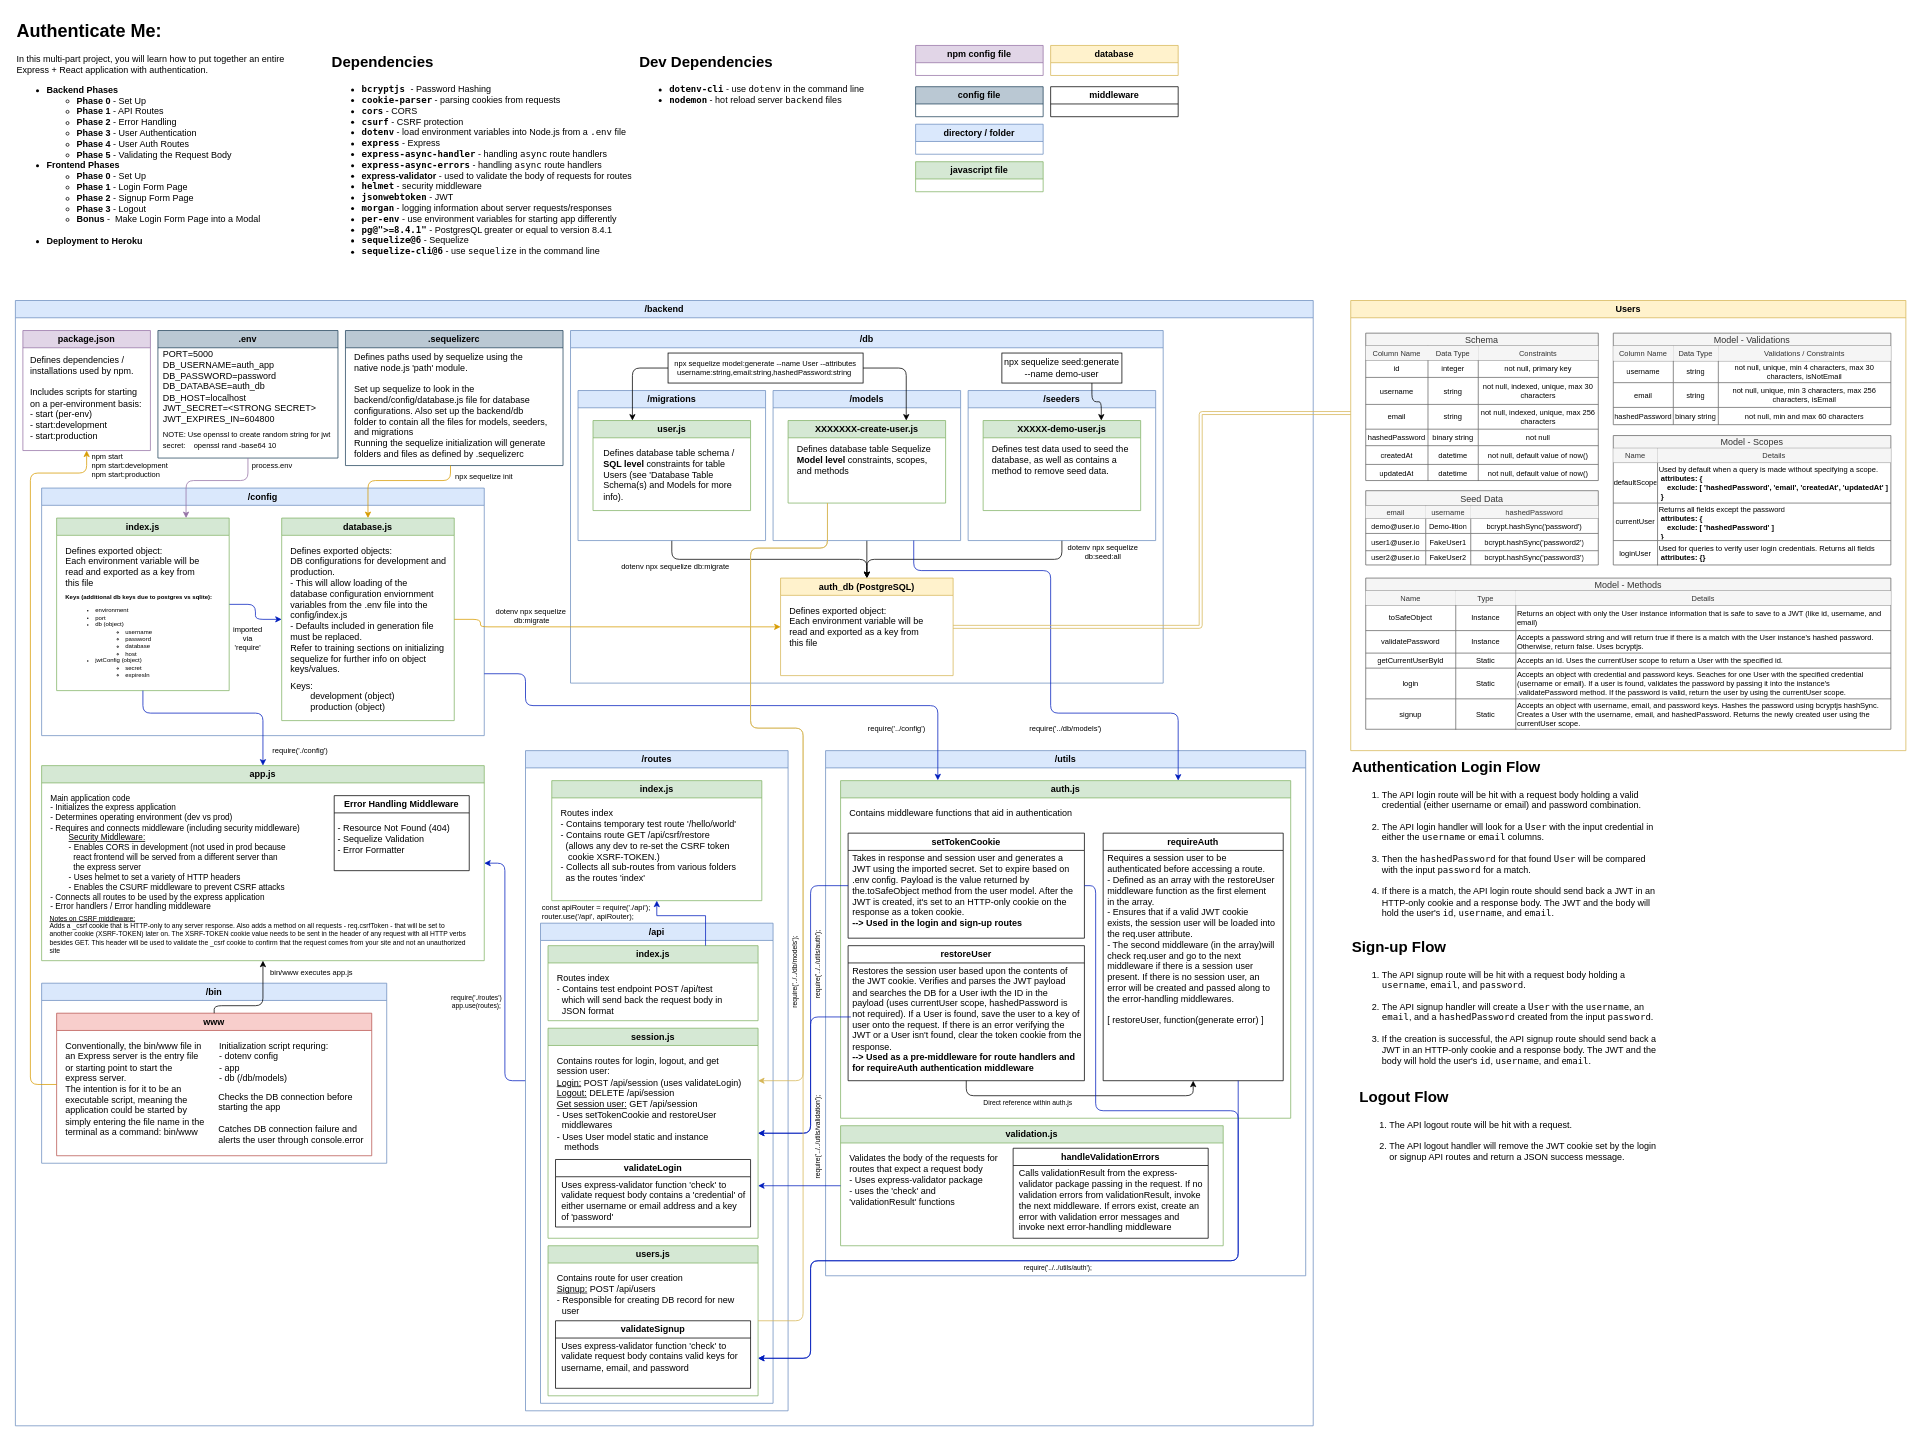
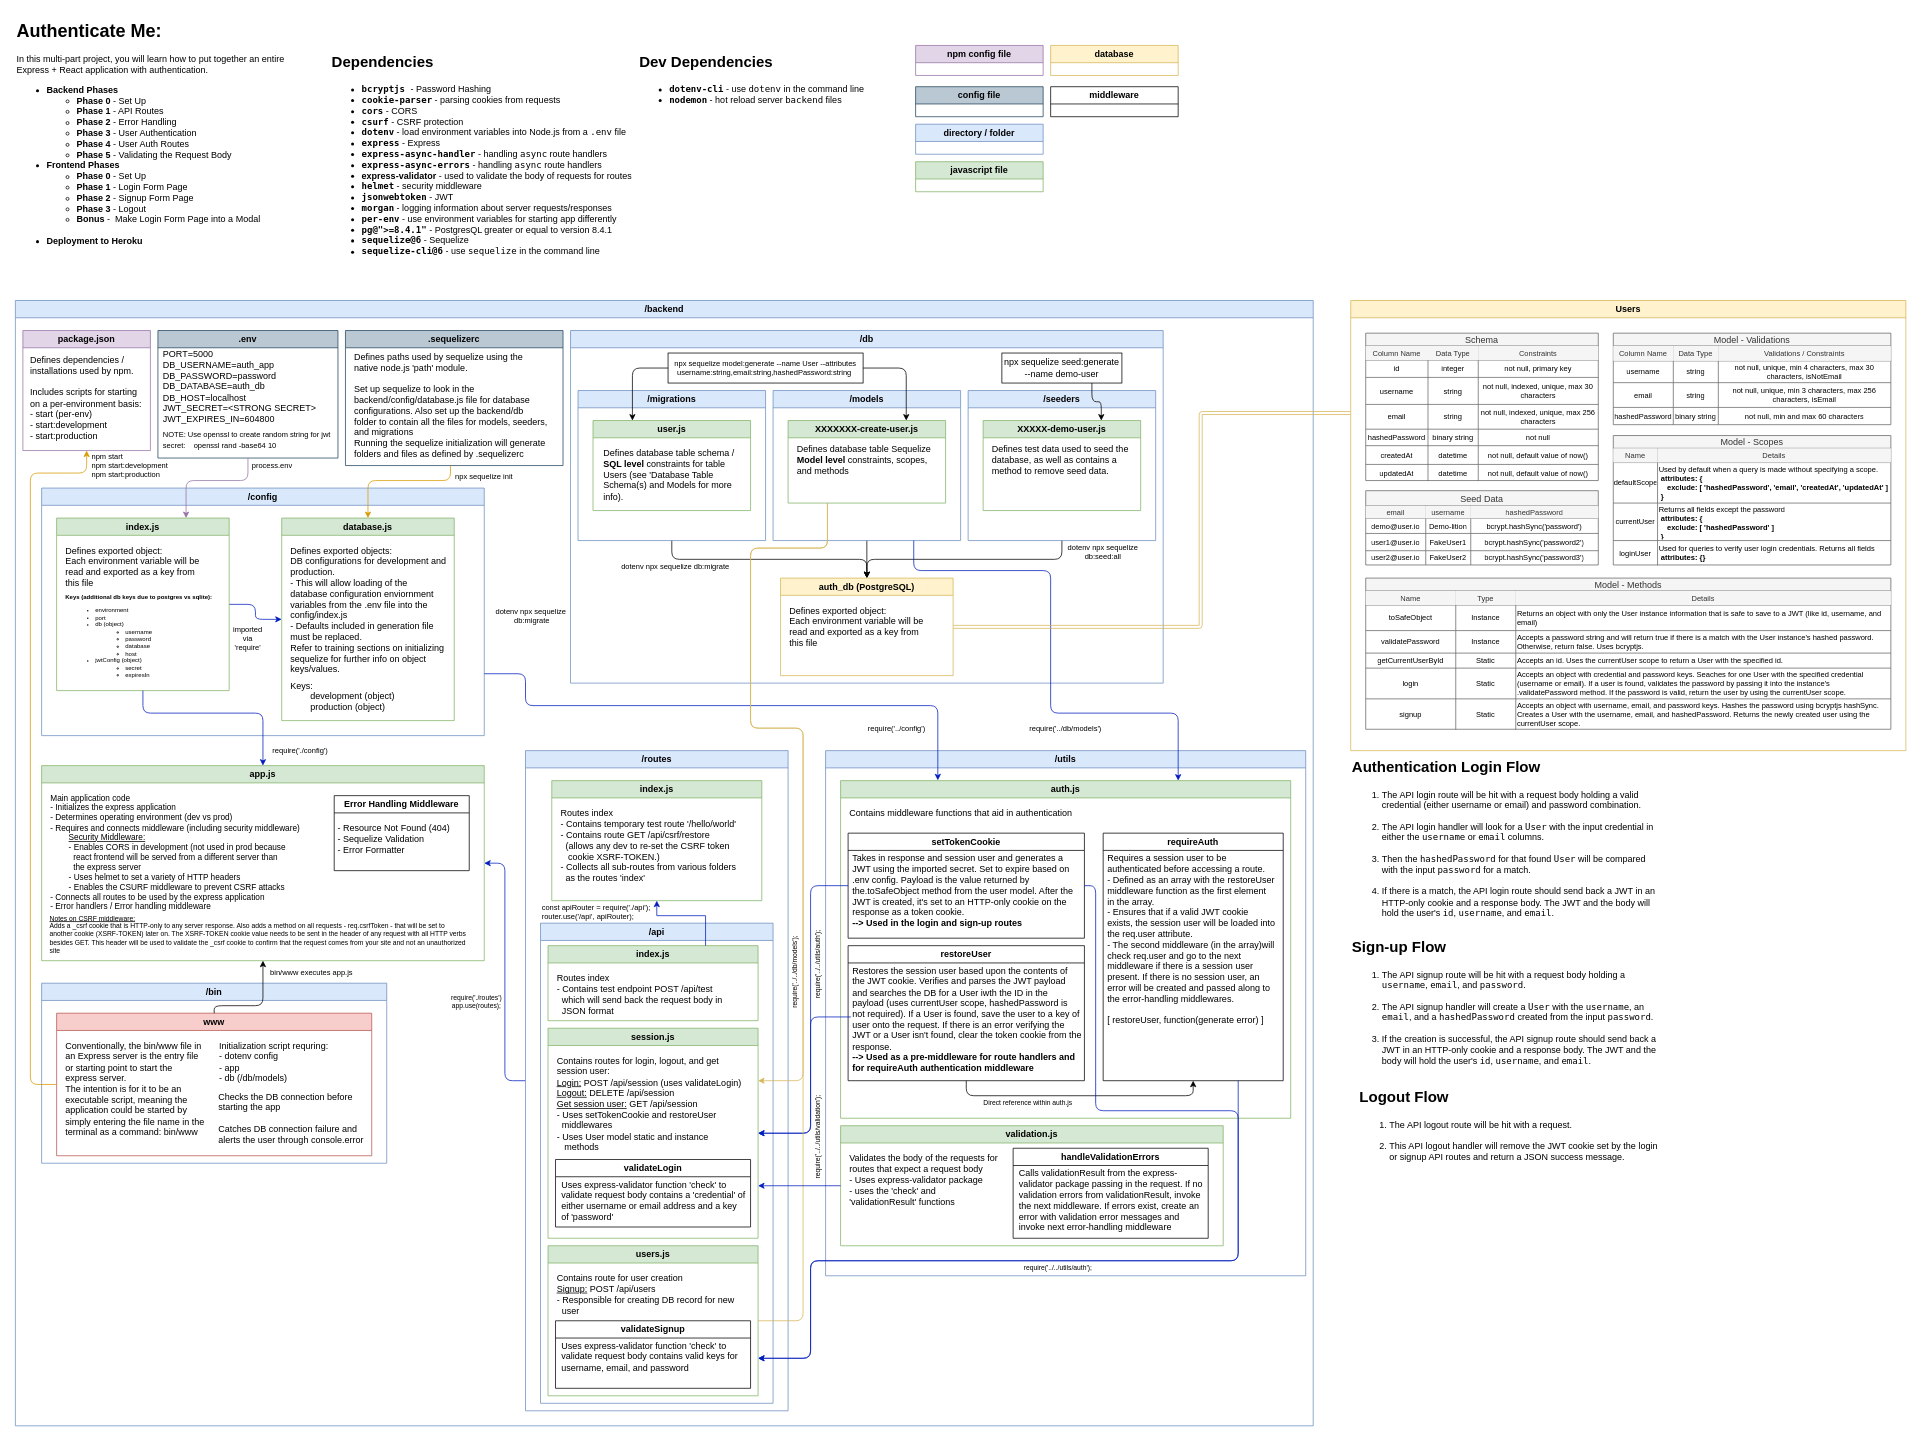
- <mxCell id="44" style="edgeStyle=orthogonalEdgeStyle;rounded=1;orthogonalLoop=1;jettySize=auto;html=1;exitX=1;exitY=0.5;exitDx=0;exitDy=0;entryX=0;entryY=0.5;entryDx=0;entryDy=0;fillColor=#ffe6cc;strokeColor=#d79b00;curved=0;" parent="5" source="14" target="31" edge="1"><mxGeometry relative="1" as="geometry"><Array as="points"><mxPoint x="620" y="425" /><mxPoint x="620" y="435" /></Array></mxGeometry></mxCell>
- <mxCell id="225" value="&lt;h1 style=&quot;margin-top: 0px;&quot;&gt;&lt;font style=&quot;font-size: 20px;&quot;&gt;Logout Flow&lt;/font&gt;&lt;/h1&gt;&lt;ol&gt;&lt;li&gt;The API logout route will be hit with a request.&lt;/li&gt;&lt;br&gt;&lt;li&gt;The API logout handler will remove the JWT cookie set by the login or signup API routes and return a JSON success message.&lt;/li&gt;&lt;/ol&gt;" style="text;html=1;whiteSpace=wrap;overflow=hidden;rounded=0;" parent="1" vertex="1"><mxGeometry x="1810" y="1440" width="410" height="120" as="geometry" /></mxCell>
+ <mxCell id="225" value="&lt;h1 style=&quot;margin-top: 0px;&quot;&gt;&lt;font style=&quot;font-size: 20px;&quot;&gt;Logout Flow&lt;/font&gt;&lt;/h1&gt;&lt;ol&gt;&lt;li&gt;The API logout route will be hit with a request.&lt;/li&gt;&lt;br&gt;&lt;li&gt;This API logout handler will remove the JWT cookie set by the login or signup API routes and return a JSON success message.&lt;/li&gt;&lt;/ol&gt;" style="text;html=1;whiteSpace=wrap;overflow=hidden;rounded=0;" parent="1" vertex="1"><mxGeometry x="1810" y="1440" width="410" height="120" as="geometry" /></mxCell>
